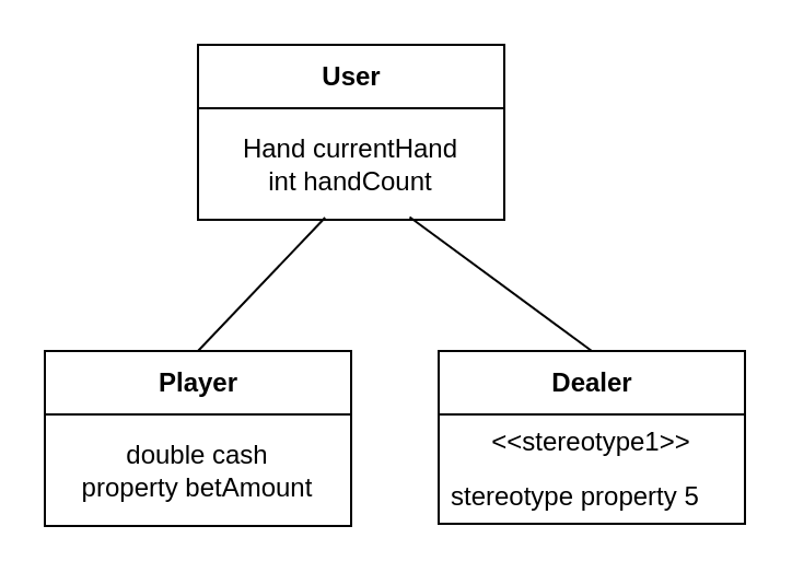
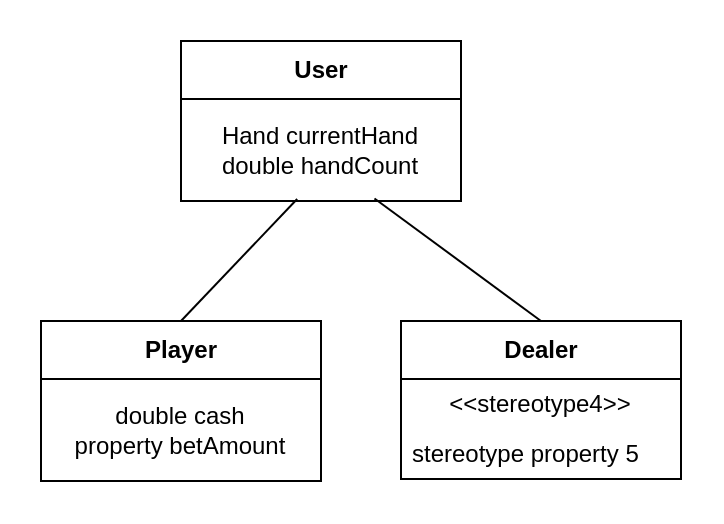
- <mxCell id="3" value="Hand currentHand&lt;br&gt;int handCount" style="text;html=1;strokeColor=none;fillColor=none;align=center;verticalAlign=middle;spacingLeft=4;spacingRight=4;overflow=hidden;rotatable=0;points=[[0,0.5],[1,0.5]];portConstraint=eastwest;" vertex="1" parent="2"><mxGeometry y="29" width="140" height="51" as="geometry" /></mxCell>
+ <mxCell id="3" value="Hand currentHand&lt;br&gt;double handCount" style="text;html=1;strokeColor=none;fillColor=none;align=center;verticalAlign=middle;spacingLeft=4;spacingRight=4;overflow=hidden;rotatable=0;points=[[0,0.5],[1,0.5]];portConstraint=eastwest;" vertex="1" parent="2"><mxGeometry y="29" width="140" height="51" as="geometry" /></mxCell>
- <mxCell id="7" value="&amp;lt;&amp;lt;stereotype1&amp;gt;&amp;gt;" style="text;html=1;strokeColor=none;fillColor=none;align=center;verticalAlign=middle;spacingLeft=4;spacingRight=4;overflow=hidden;rotatable=0;points=[[0,0.5],[1,0.5]];portConstraint=eastwest;" vertex="1" parent="6"><mxGeometry y="29" width="140" height="25" as="geometry" /></mxCell>
+ <mxCell id="7" value="&amp;lt;&amp;lt;stereotype4&amp;gt;&amp;gt;" style="text;html=1;strokeColor=none;fillColor=none;align=center;verticalAlign=middle;spacingLeft=4;spacingRight=4;overflow=hidden;rotatable=0;points=[[0,0.5],[1,0.5]];portConstraint=eastwest;" vertex="1" parent="6"><mxGeometry y="29" width="140" height="25" as="geometry" /></mxCell>
